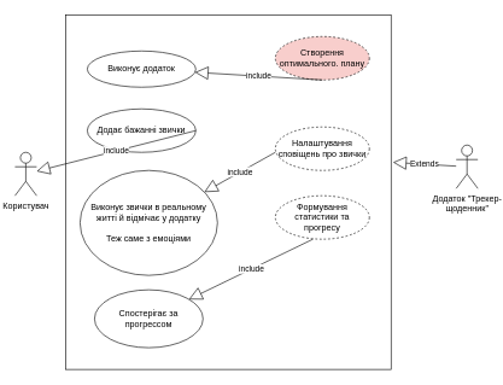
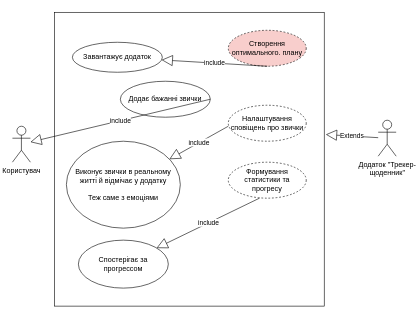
- <mxCell id="5" value="Виконує додаток" style="ellipse;whiteSpace=wrap;html=1;" vertex="1" parent="1"><mxGeometry x="120" y="70" width="150" height="50" as="geometry" /></mxCell>
+ <mxCell id="5" value="Завантажує додаток" style="ellipse;whiteSpace=wrap;html=1;" vertex="1" parent="1"><mxGeometry x="120" y="70" width="150" height="50" as="geometry" /></mxCell>
- <mxCell id="8" value="Додає бажанні звички" style="ellipse;whiteSpace=wrap;html=1;" vertex="1" parent="1"><mxGeometry x="120" y="150" width="150" height="60" as="geometry" /></mxCell>
+ <mxCell id="8" value="Додає бажанні звички" style="ellipse;whiteSpace=wrap;html=1;" vertex="1" parent="1"><mxGeometry x="200" y="135" width="150" height="60" as="geometry" /></mxCell>
